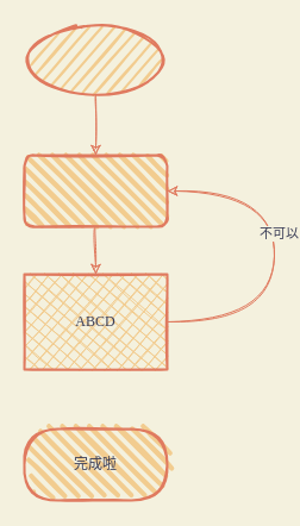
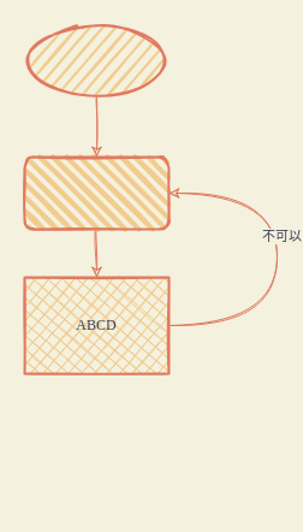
- <mxCell id="9" value="完成啦" style="whiteSpace=wrap;html=1;strokeWidth=2;fillWeight=4;hachureGap=8;hachureAngle=45;fillColor=#F2CC8F;arcSize=50;fontFamily=chris;fontSource=https%3A%2F%2Fwww.1001fonts.com%2Fdownload%2Fchristmas-uniform.zip;strokeColor=#E07A5F;fontColor=#393C56;sketch=1;rounded=1;" vertex="1" parent="1"><mxGeometry x="20" y="360" width="120" height="60" as="geometry" /></mxCell>
